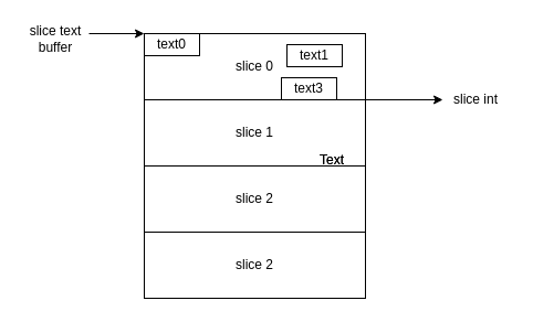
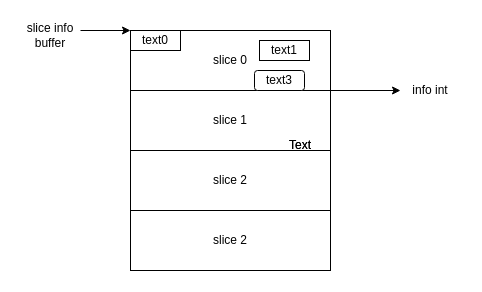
- <mxCell id="14" value="slice text buffer" style="text;html=1;strokeColor=none;fillColor=none;align=center;verticalAlign=middle;whiteSpace=wrap;rounded=0;" vertex="1" parent="1"><mxGeometry x="20" y="20" width="60" height="30" as="geometry" /></mxCell>
+ <mxCell id="14" value="slice info buffer" style="text;html=1;strokeColor=none;fillColor=none;align=center;verticalAlign=middle;whiteSpace=wrap;rounded=0;" vertex="1" parent="1"><mxGeometry x="20" y="20" width="60" height="30" as="geometry" /></mxCell>
- <mxCell id="9" value="text3" style="rounded=0;whiteSpace=wrap;html=1;" vertex="1" parent="1"><mxGeometry x="254" y="70" width="50" height="20" as="geometry" /></mxCell>
+ <mxCell id="9" value="text3" style="whiteSpace=wrap;html=1;rounded=1;" vertex="1" parent="1"><mxGeometry x="254" y="70" width="50" height="20" as="geometry" /></mxCell>
- <mxCell id="11" value="slice int" style="text;html=1;strokeColor=none;fillColor=none;align=center;verticalAlign=middle;whiteSpace=wrap;rounded=0;" vertex="1" parent="1"><mxGeometry x="400" y="75" width="60" height="30" as="geometry" /></mxCell>
+ <mxCell id="11" value="info int" style="text;html=1;strokeColor=none;fillColor=none;align=center;verticalAlign=middle;whiteSpace=wrap;rounded=0;" vertex="1" parent="1"><mxGeometry x="400" y="75" width="60" height="30" as="geometry" /></mxCell>
